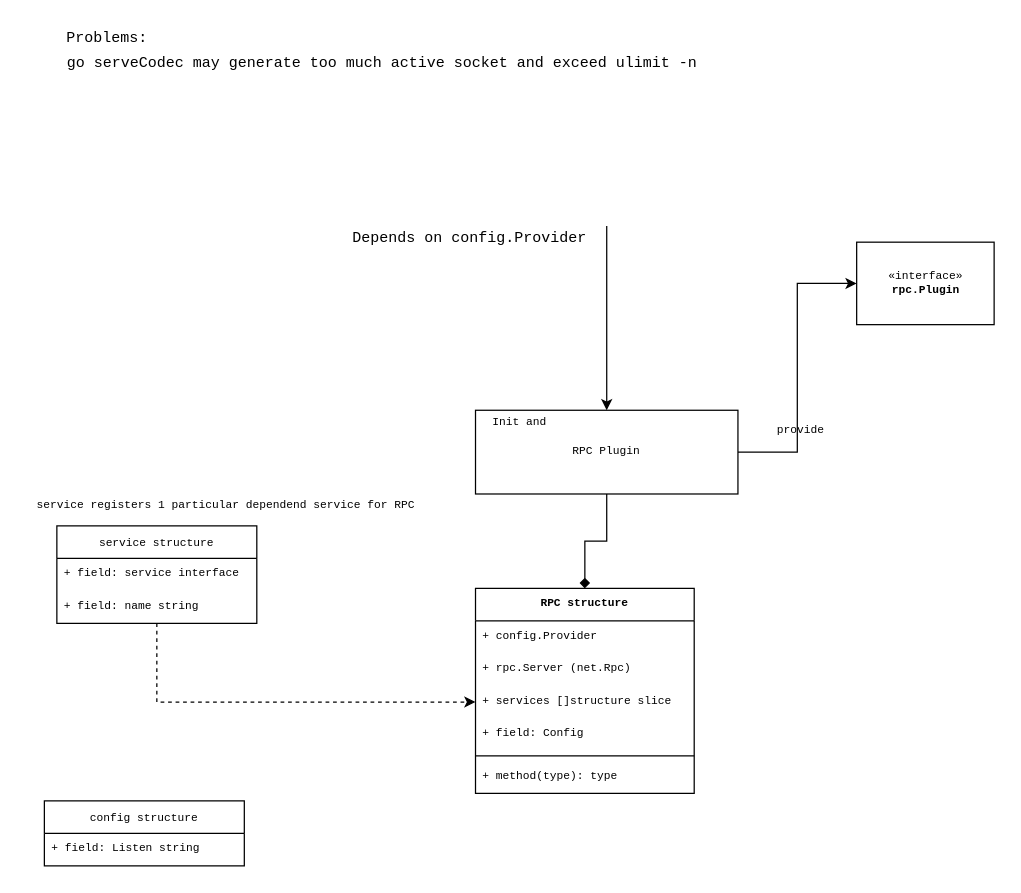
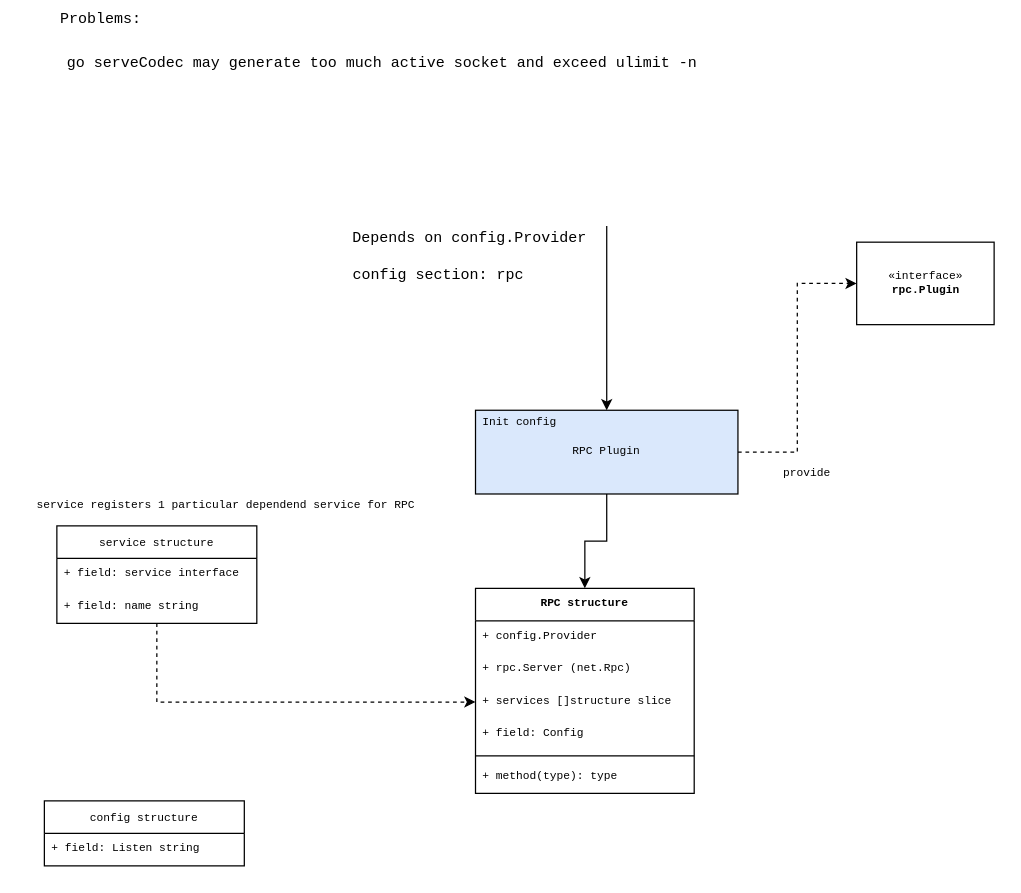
- <mxCell id="25" value="Problems:" style="text;html=1;align=center;verticalAlign=middle;resizable=0;points=[];autosize=1;fontSize=12;fontFamily=Courier New;" vertex="1" parent="1"><mxGeometry x="45" y="20" width="80" height="20" as="geometry" /></mxCell>
+ <mxCell id="25" value="Problems:" style="text;html=1;align=center;verticalAlign=middle;resizable=0;points=[];autosize=1;fontSize=12;fontFamily=Courier New;" vertex="1" parent="1"><mxGeometry x="40" y="5" width="80" height="20" as="geometry" /></mxCell>
+ <mxCell id="8" value="config section: rpc" style="text;html=1;align=center;verticalAlign=middle;resizable=0;points=[];autosize=1;fontFamily=Courier New;fontSize=12;" parent="1" vertex="1"><mxGeometry x="275" y="210" width="150" height="20" as="geometry" /></mxCell>
- <mxCell id="2" style="edgeStyle=orthogonalEdgeStyle;rounded=0;orthogonalLoop=1;jettySize=auto;html=1;exitX=1;exitY=0.5;exitDx=0;exitDy=0;entryX=0;entryY=0.5;entryDx=0;entryDy=0;fontFamily=Courier New;fontSize=9;" edge="1" parent="1" source="4" target="9"><mxGeometry relative="1" as="geometry" /></mxCell>
+ <mxCell id="2" style="edgeStyle=orthogonalEdgeStyle;rounded=0;orthogonalLoop=1;jettySize=auto;html=1;exitX=1;exitY=0.5;exitDx=0;exitDy=0;entryX=0;entryY=0.5;entryDx=0;entryDy=0;fontFamily=Courier New;fontSize=9;dashed=1;" edge="1" parent="1" source="4" target="9"><mxGeometry relative="1" as="geometry" /></mxCell>
- <mxCell id="5" value="Init and" style="text;html=1;align=center;verticalAlign=middle;resizable=0;points=[];autosize=1;fontFamily=Courier New;fontSize=9;" parent="1" vertex="1"><mxGeometry x="375" y="328" width="80" height="20" as="geometry" /></mxCell>
+ <mxCell id="5" value="Init config" style="text;html=1;align=center;verticalAlign=middle;resizable=0;points=[];autosize=1;fontFamily=Courier New;fontSize=9;" parent="1" vertex="1"><mxGeometry x="375" y="328" width="80" height="20" as="geometry" /></mxCell>
- <mxCell id="22" value="provide" style="text;html=1;align=center;verticalAlign=middle;resizable=0;points=[];autosize=1;fontFamily=Courier New;fontSize=9;" vertex="1" parent="1"><mxGeometry x="615" y="334" width="50" height="20" as="geometry" /></mxCell>
+ <mxCell id="22" value="provide" style="text;html=1;align=center;verticalAlign=middle;resizable=0;points=[];autosize=1;fontFamily=Courier New;fontSize=9;" vertex="1" parent="1"><mxGeometry x="620" y="369" width="50" height="20" as="geometry" /></mxCell>
- <mxCell id="4" value="RPC Plugin" style="rounded=0;whiteSpace=wrap;html=1;fontFamily=Courier New;fontSize=9;" parent="1" vertex="1"><mxGeometry x="380" y="327.5" width="210" height="67" as="geometry" /></mxCell>
+ <mxCell id="4" value="RPC Plugin" style="rounded=0;whiteSpace=wrap;html=1;fontFamily=Courier New;fontSize=9;fillColor=#dae8fc;" parent="1" vertex="1"><mxGeometry x="380" y="327.5" width="210" height="67" as="geometry" /></mxCell>
- <mxCell id="3" style="edgeStyle=orthogonalEdgeStyle;rounded=0;orthogonalLoop=1;jettySize=auto;html=1;exitX=0.5;exitY=1;exitDx=0;exitDy=0;entryX=0.5;entryY=0;entryDx=0;entryDy=0;fontFamily=Courier New;fontSize=9;endArrow=diamond;" edge="1" parent="1" source="4" target="10"><mxGeometry relative="1" as="geometry" /></mxCell>
+ <mxCell id="3" style="edgeStyle=orthogonalEdgeStyle;rounded=0;orthogonalLoop=1;jettySize=auto;html=1;exitX=0.5;exitY=1;exitDx=0;exitDy=0;entryX=0.5;entryY=0;entryDx=0;entryDy=0;fontFamily=Courier New;fontSize=9;" edge="1" parent="1" source="4" target="10"><mxGeometry relative="1" as="geometry" /></mxCell>
